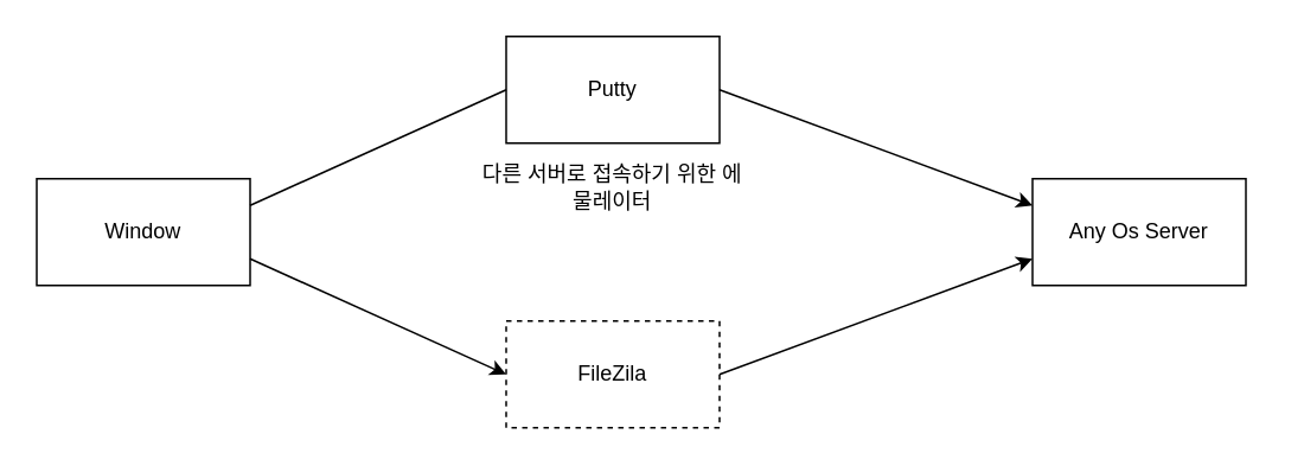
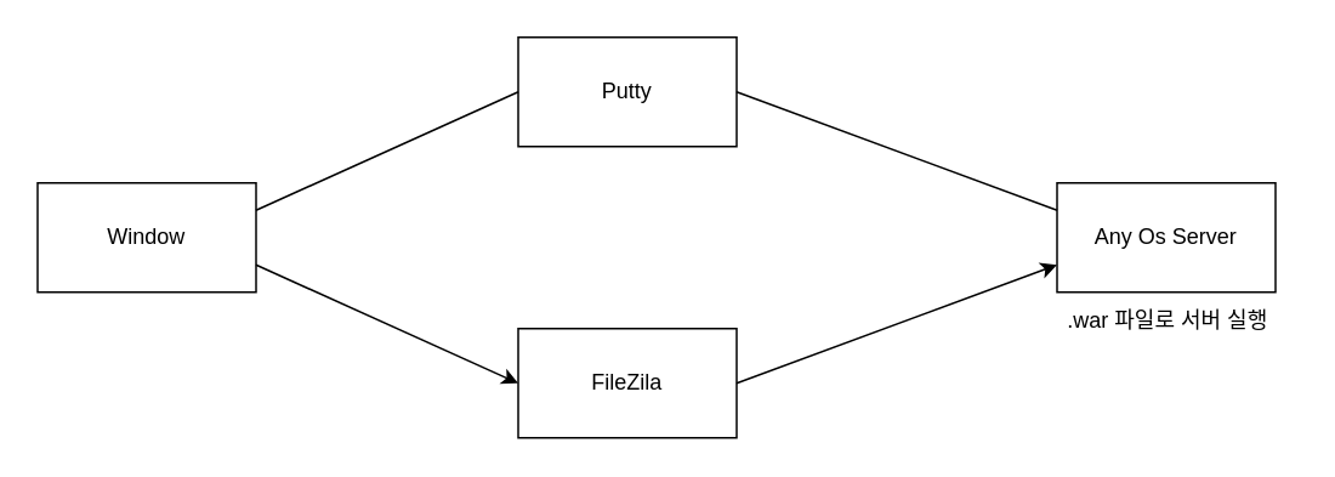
- <mxCell id="6" value="다른 서버로 접속하기 위한 에물레이터&lt;br&gt;" style="text;html=1;strokeColor=none;fillColor=none;align=center;verticalAlign=middle;whiteSpace=wrap;rounded=0;" vertex="1" parent="1"><mxGeometry x="266" y="90" width="156" height="30" as="geometry" /></mxCell>
- <mxCell id="9" value="" style="endArrow=classic;html=1;rounded=0;exitX=1;exitY=0.5;exitDx=0;exitDy=0;entryX=0;entryY=0.25;entryDx=0;entryDy=0;" edge="1" parent="1" source="4" target="3"><mxGeometry width="50" height="50" relative="1" as="geometry"><mxPoint x="450" y="60" as="sourcePoint" /><mxPoint x="500" y="10" as="targetPoint" /></mxGeometry></mxCell>
+ <mxCell id="9" value="" style="endArrow=none;html=1;rounded=0;exitX=1;exitY=0.5;exitDx=0;exitDy=0;entryX=0;entryY=0.25;entryDx=0;entryDy=0;" edge="1" parent="1" source="4" target="3"><mxGeometry width="50" height="50" relative="1" as="geometry"><mxPoint x="450" y="60" as="sourcePoint" /><mxPoint x="500" y="10" as="targetPoint" /></mxGeometry></mxCell>
+ <mxCell id="11" value=".war 파일로 서버 실행" style="text;html=1;strokeColor=none;fillColor=none;align=center;verticalAlign=middle;whiteSpace=wrap;rounded=0;" vertex="1" parent="1"><mxGeometry x="571" y="161" width="140" height="30" as="geometry" /></mxCell>
- <mxCell id="5" value="FileZila" style="rounded=0;whiteSpace=wrap;html=1;dashed=1;" vertex="1" parent="1"><mxGeometry x="284" y="180" width="120" height="60" as="geometry" /></mxCell>
+ <mxCell id="5" value="FileZila" style="rounded=0;whiteSpace=wrap;html=1;" vertex="1" parent="1"><mxGeometry x="284" y="180" width="120" height="60" as="geometry" /></mxCell>
